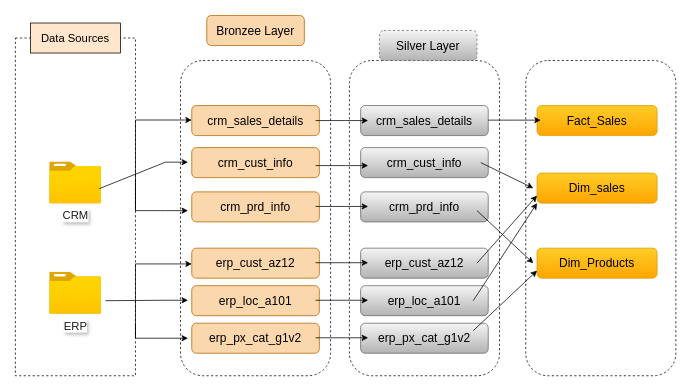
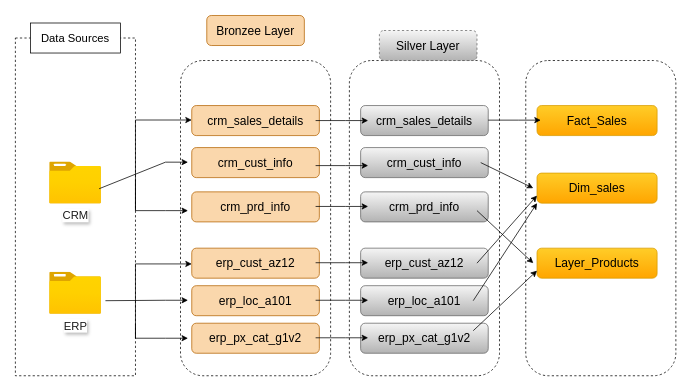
- <mxCell id="3" value="Data Sources" style="rounded=0;whiteSpace=wrap;html=1;fillColor=#ffe6cc;fontColor=#000000;fontSize=15;" parent="1" vertex="1"><mxGeometry x="40" y="30" width="120" height="40" as="geometry" /></mxCell>
+ <mxCell id="3" value="Data Sources" style="rounded=0;whiteSpace=wrap;html=1;fillColor=#FFFFFF;fontColor=#000000;fontSize=15;" parent="1" vertex="1"><mxGeometry x="40" y="30" width="120" height="40" as="geometry" /></mxCell>
- <mxCell id="25" value="Dim_Products" style="rounded=1;whiteSpace=wrap;html=1;fillColor=#ffcd28;fontSize=16;strokeColor=#d79b00;gradientColor=#ffa500;fontColor=#000000;" parent="1" vertex="1"><mxGeometry x="715" y="330" width="160" height="40" as="geometry" /></mxCell>
+ <mxCell id="25" value="Layer_Products" style="rounded=1;whiteSpace=wrap;html=1;fillColor=#ffcd28;fontSize=16;strokeColor=#d79b00;gradientColor=#ffa500;fontColor=#000000;" parent="1" vertex="1"><mxGeometry x="715" y="330" width="160" height="40" as="geometry" /></mxCell>
